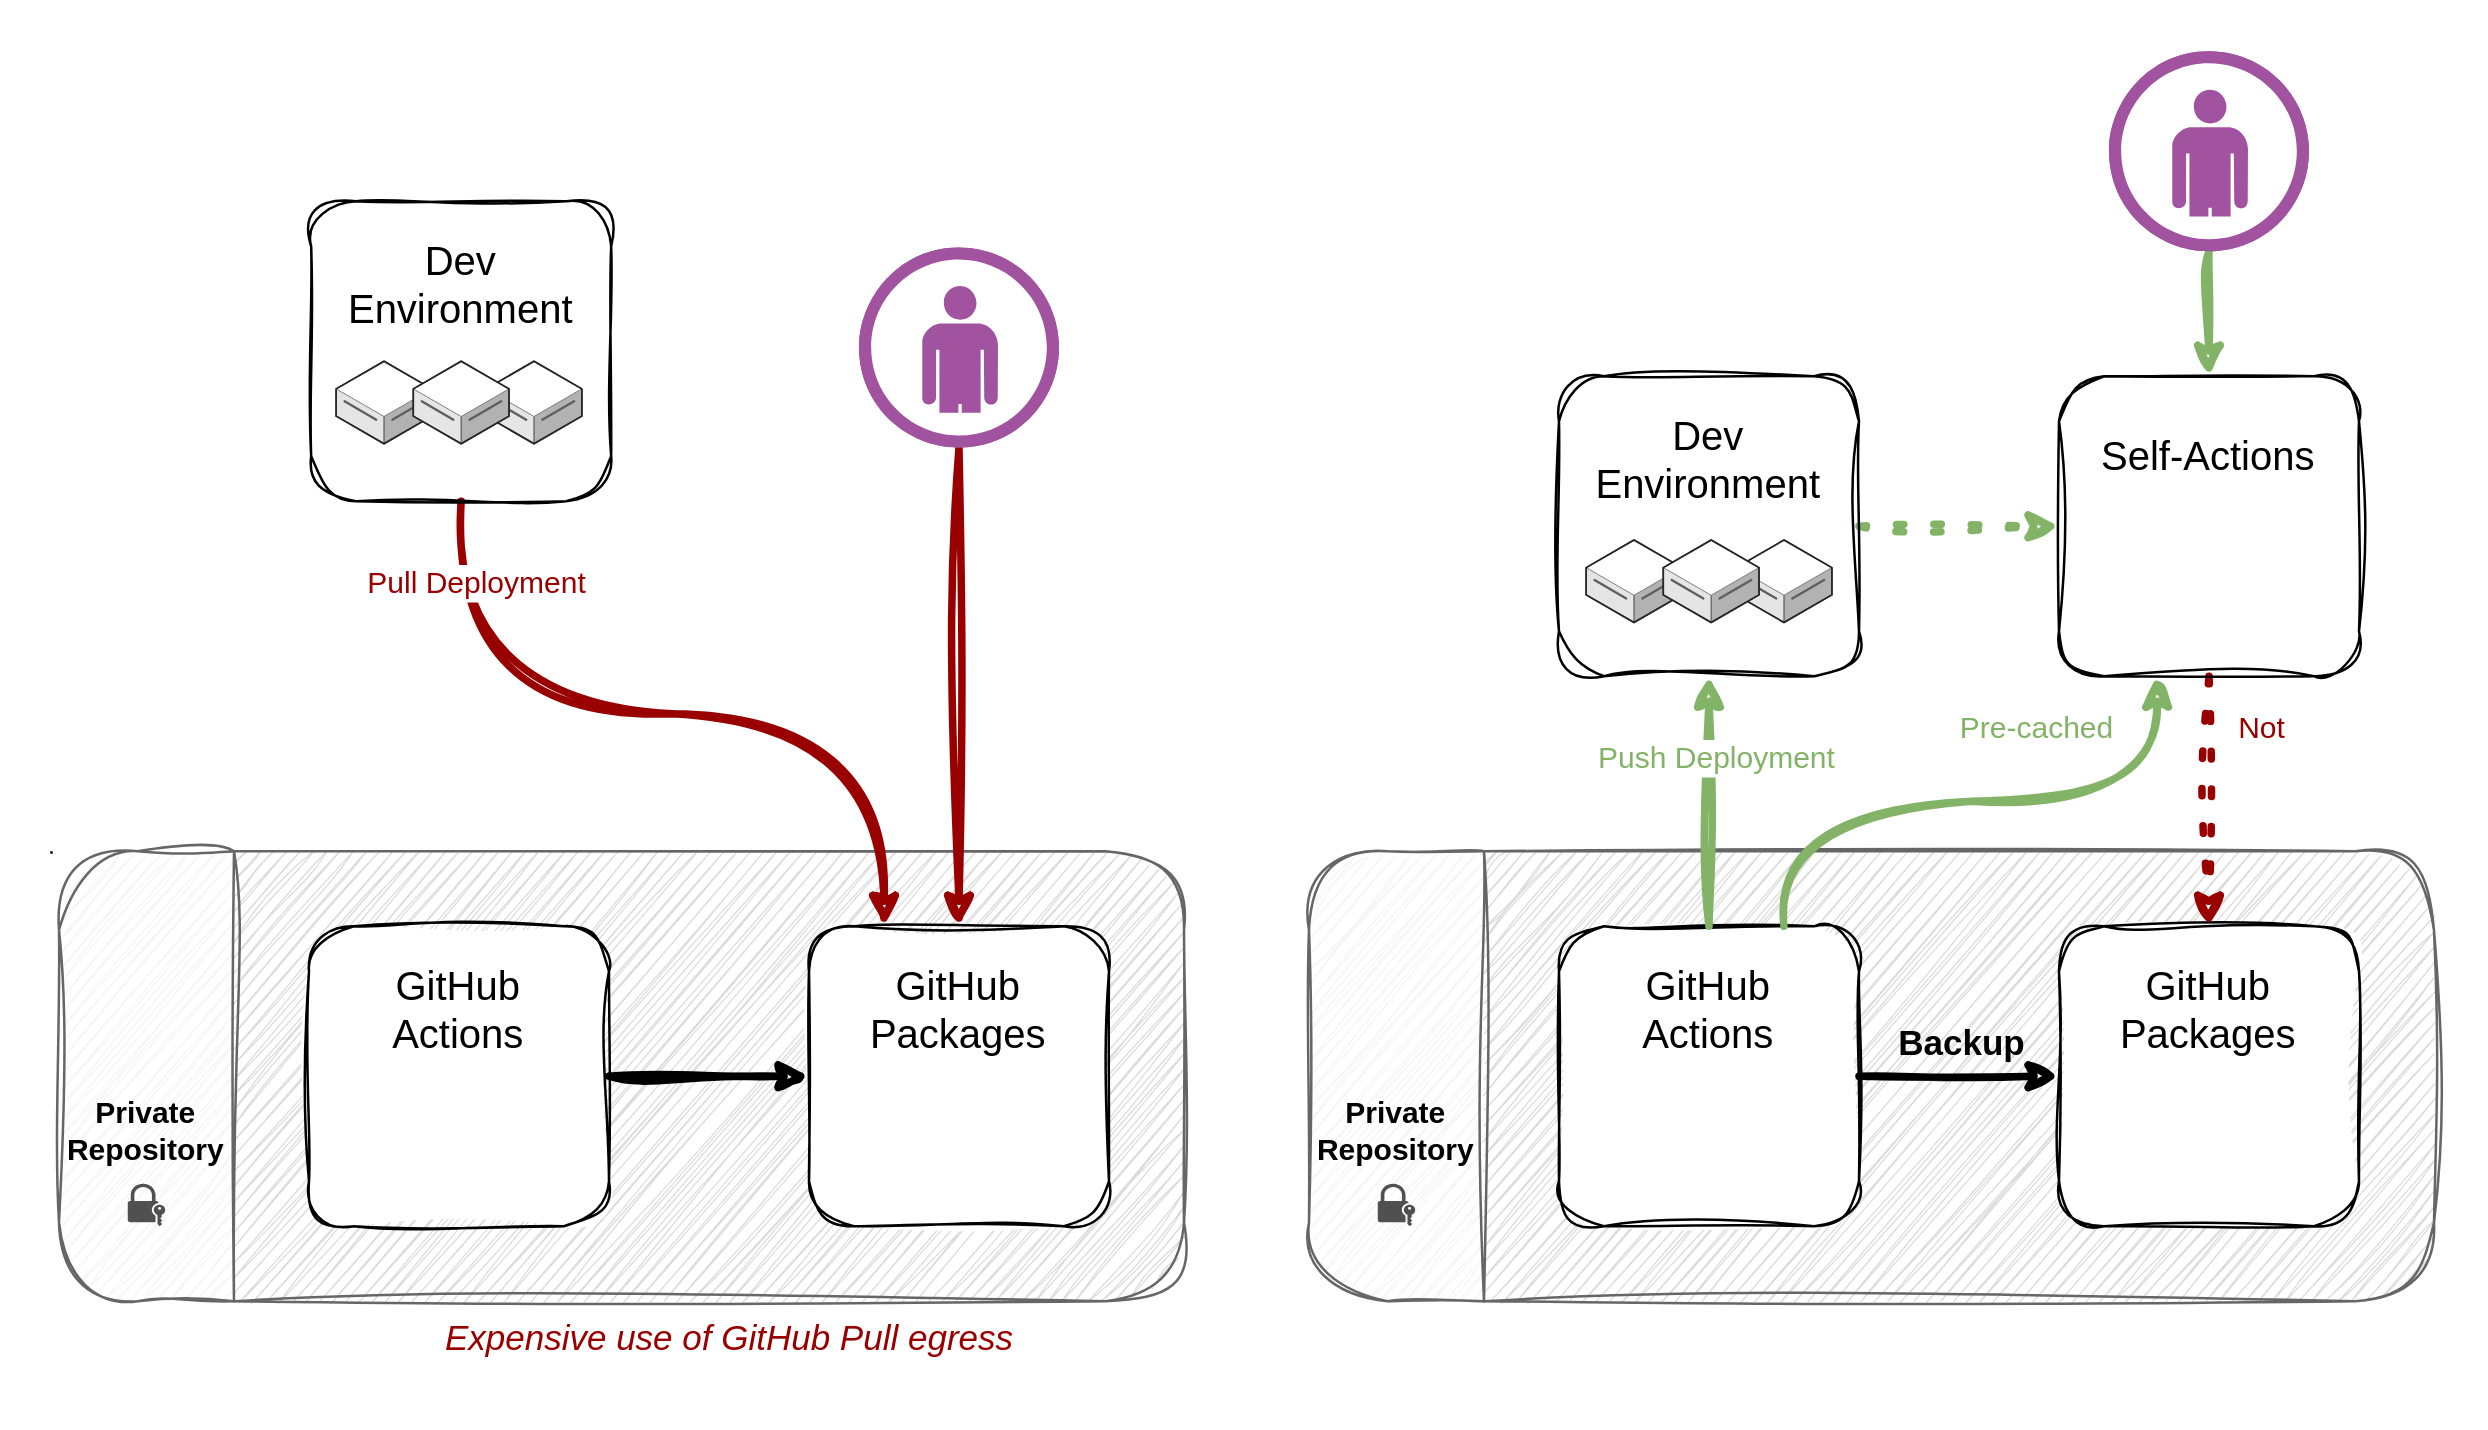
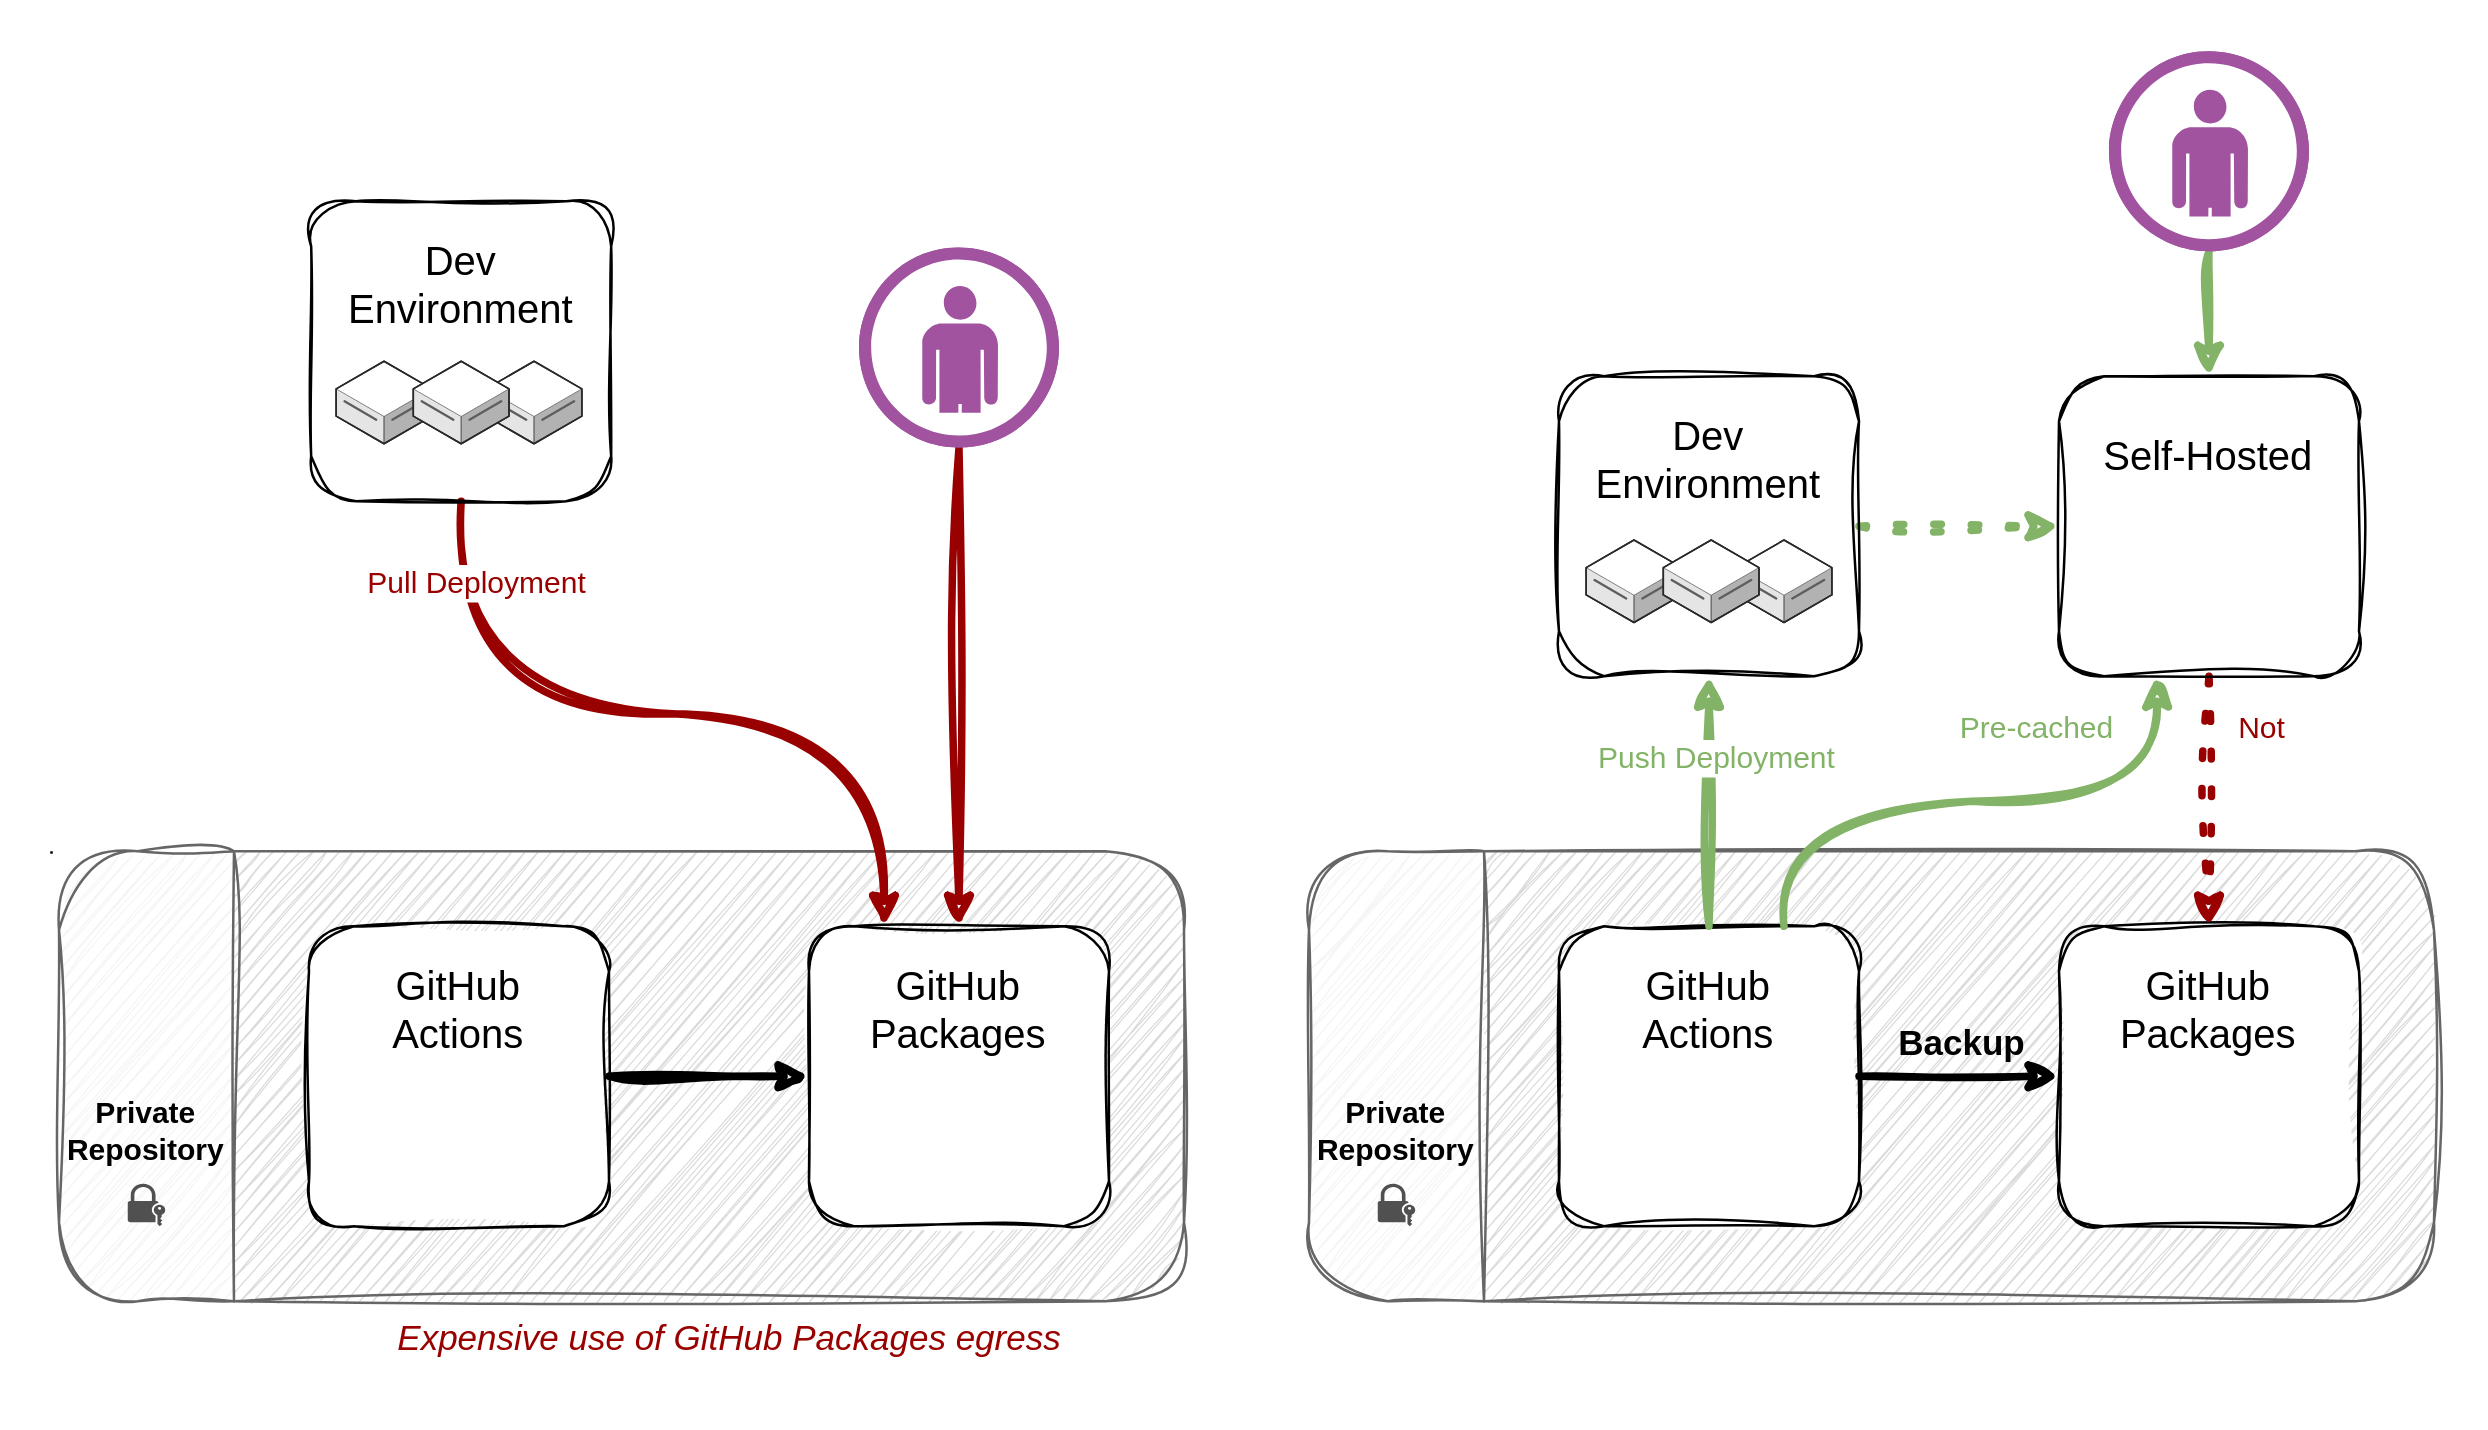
- <mxCell id="27" value="&lt;div&gt;&lt;font style=&quot;font-size: 16px;&quot;&gt;Self-Actions&lt;/font&gt;&lt;/div&gt;" style="rounded=1;whiteSpace=wrap;html=1;sketch=1;curveFitting=1;jiggle=2;horizontal=1;verticalAlign=top;spacingTop=16;fillColor=none;" vertex="1" parent="1"><mxGeometry x="823" y="150" width="120" height="120" as="geometry" /></mxCell>
+ <mxCell id="27" value="&lt;div&gt;&lt;font style=&quot;font-size: 16px;&quot;&gt;Self-Hosted&lt;/font&gt;&lt;/div&gt;" style="rounded=1;whiteSpace=wrap;html=1;sketch=1;curveFitting=1;jiggle=2;horizontal=1;verticalAlign=top;spacingTop=16;fillColor=none;" vertex="1" parent="1"><mxGeometry x="823" y="150" width="120" height="120" as="geometry" /></mxCell>
- <mxCell id="44" value="Expensive use of GitHub Pull egress" style="text;html=1;align=center;verticalAlign=top;whiteSpace=wrap;rounded=0;fontColor=#990000;fontStyle=2;fontSize=14;" vertex="1" parent="1"><mxGeometry x="150.5" y="520" width="280.5" height="30" as="geometry" /></mxCell>
+ <mxCell id="44" value="Expensive use of GitHub Packages egress" style="text;html=1;align=center;verticalAlign=top;whiteSpace=wrap;rounded=0;fontColor=#990000;fontStyle=2;fontSize=14;" vertex="1" parent="1"><mxGeometry x="150.5" y="520" width="280.5" height="30" as="geometry" /></mxCell>
